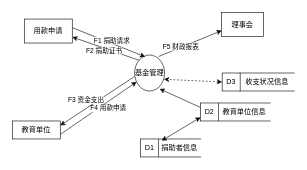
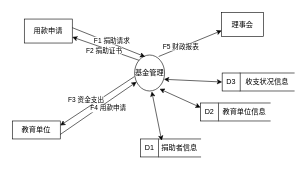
- <mxCell id="24" value="" style="endArrow=classic;startArrow=classic;html=1;rounded=0;exitX=0;exitY=0.5;exitDx=0;exitDy=0;entryX=0.978;entryY=0.675;entryDx=0;entryDy=0;entryPerimeter=0;dashed=1;" edge="1" parent="1" source="21" target="5"><mxGeometry width="50" height="50" relative="1" as="geometry"><mxPoint x="240" y="171" as="sourcePoint" /><mxPoint x="290" y="121" as="targetPoint" /></mxGeometry></mxCell>
+ <mxCell id="24" value="" style="endArrow=classic;startArrow=classic;html=1;rounded=0;exitX=0;exitY=0.5;exitDx=0;exitDy=0;entryX=0.978;entryY=0.675;entryDx=0;entryDy=0;entryPerimeter=0;" edge="1" parent="1" source="21" target="5"><mxGeometry width="50" height="50" relative="1" as="geometry"><mxPoint x="240" y="171" as="sourcePoint" /><mxPoint x="290" y="121" as="targetPoint" /></mxGeometry></mxCell>
- <mxCell id="23" value="" style="endArrow=none;startArrow=classic;html=1;rounded=0;entryX=0;entryY=0.25;entryDx=0;entryDy=0;exitX=0.835;exitY=0.942;exitDx=0;exitDy=0;exitPerimeter=0;" edge="1" parent="1" source="5" target="19"><mxGeometry width="50" height="50" relative="1" as="geometry"><mxPoint x="240" y="171" as="sourcePoint" /><mxPoint x="290" y="121" as="targetPoint" /></mxGeometry></mxCell>
+ <mxCell id="23" value="" style="endArrow=classic;startArrow=classic;html=1;rounded=0;entryX=0;entryY=0.25;entryDx=0;entryDy=0;exitX=0.835;exitY=0.942;exitDx=0;exitDy=0;exitPerimeter=0;" edge="1" parent="1" source="5" target="19"><mxGeometry width="50" height="50" relative="1" as="geometry"><mxPoint x="240" y="171" as="sourcePoint" /><mxPoint x="290" y="121" as="targetPoint" /></mxGeometry></mxCell>
- <mxCell id="22" value="" style="endArrow=classic;startArrow=classic;html=1;rounded=0;exitX=0.074;exitY=0.092;exitDx=0;exitDy=0;exitPerimeter=0;" edge="1" parent="1" source="2" target="19"><mxGeometry width="50" height="50" relative="1" as="geometry"><mxPoint x="240" y="171" as="sourcePoint" /><mxPoint x="290" y="121" as="targetPoint" /></mxGeometry></mxCell>
+ <mxCell id="22" value="" style="endArrow=classic;startArrow=classic;html=1;rounded=0;exitX=0.074;exitY=0.092;exitDx=0;exitDy=0;exitPerimeter=0;entryX=0.573;entryY=1.014;entryDx=0;entryDy=0;entryPerimeter=0;" edge="1" parent="1" source="2" target="5"><mxGeometry width="50" height="50" relative="1" as="geometry"><mxPoint x="240" y="171" as="sourcePoint" /><mxPoint x="290" y="121" as="targetPoint" /></mxGeometry></mxCell>
